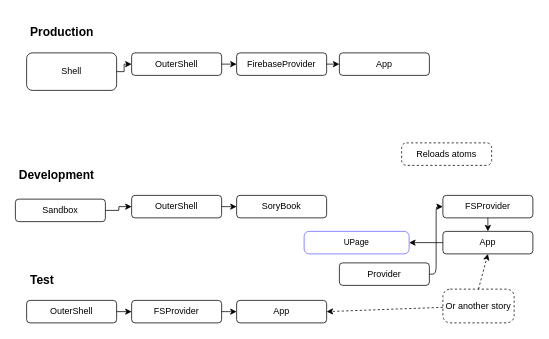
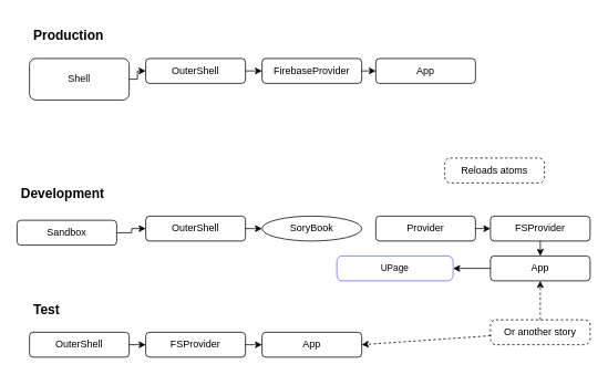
- <mxCell id="22" value="&lt;span&gt;SoryBook&lt;/span&gt;" style="rounded=1;whiteSpace=wrap;html=1;fillColor=none;" parent="1" vertex="1"><mxGeometry x="315" y="260" width="120" height="30" as="geometry" /></mxCell>
+ <mxCell id="22" value="&lt;span&gt;SoryBook&lt;/span&gt;" style="ellipse;whiteSpace=wrap;html=1;fillColor=none;" parent="1" vertex="1"><mxGeometry x="315" y="260" width="120" height="30" as="geometry" /></mxCell>
- <mxCell id="24" value="Provider" style="rounded=1;whiteSpace=wrap;html=1;fillColor=none;" parent="1" vertex="1"><mxGeometry x="452" y="350" width="120" height="30" as="geometry" /></mxCell>
+ <mxCell id="24" value="Provider" style="rounded=1;whiteSpace=wrap;html=1;fillColor=none;" parent="1" vertex="1"><mxGeometry x="452" y="260" width="120" height="30" as="geometry" /></mxCell>
- <mxCell id="8" value="Or another story" style="rounded=1;whiteSpace=wrap;html=1;arcSize=22;dashed=1;fillColor=none;" parent="1" vertex="1"><mxGeometry x="590" y="385" width="95" height="45" as="geometry" /></mxCell>
+ <mxCell id="8" value="Or another story" style="rounded=1;whiteSpace=wrap;html=1;arcSize=22;dashed=1;fillColor=none;" parent="1" vertex="1"><mxGeometry x="590" y="385" width="120" height="30" as="geometry" /></mxCell>
